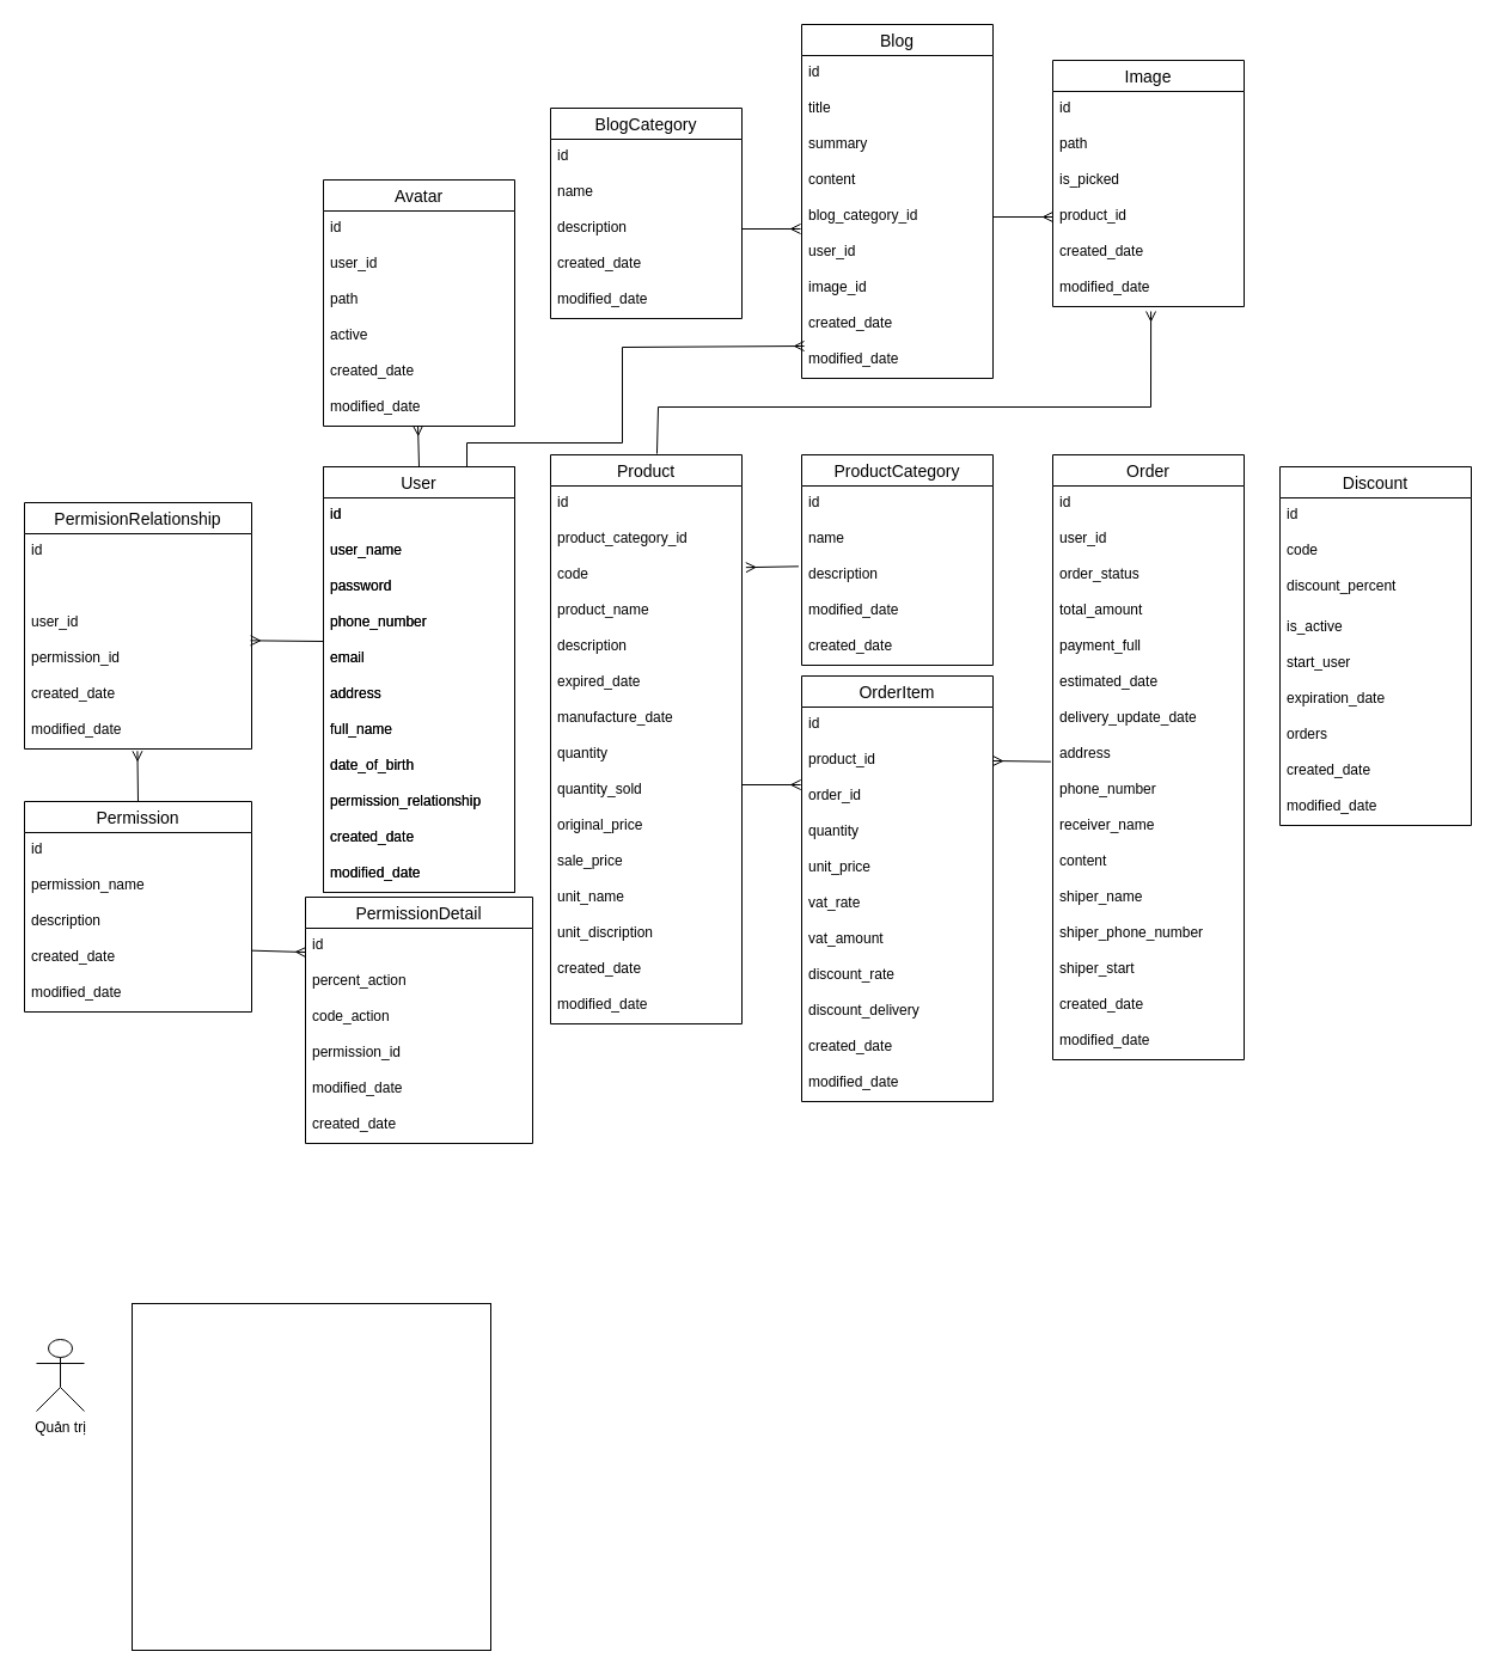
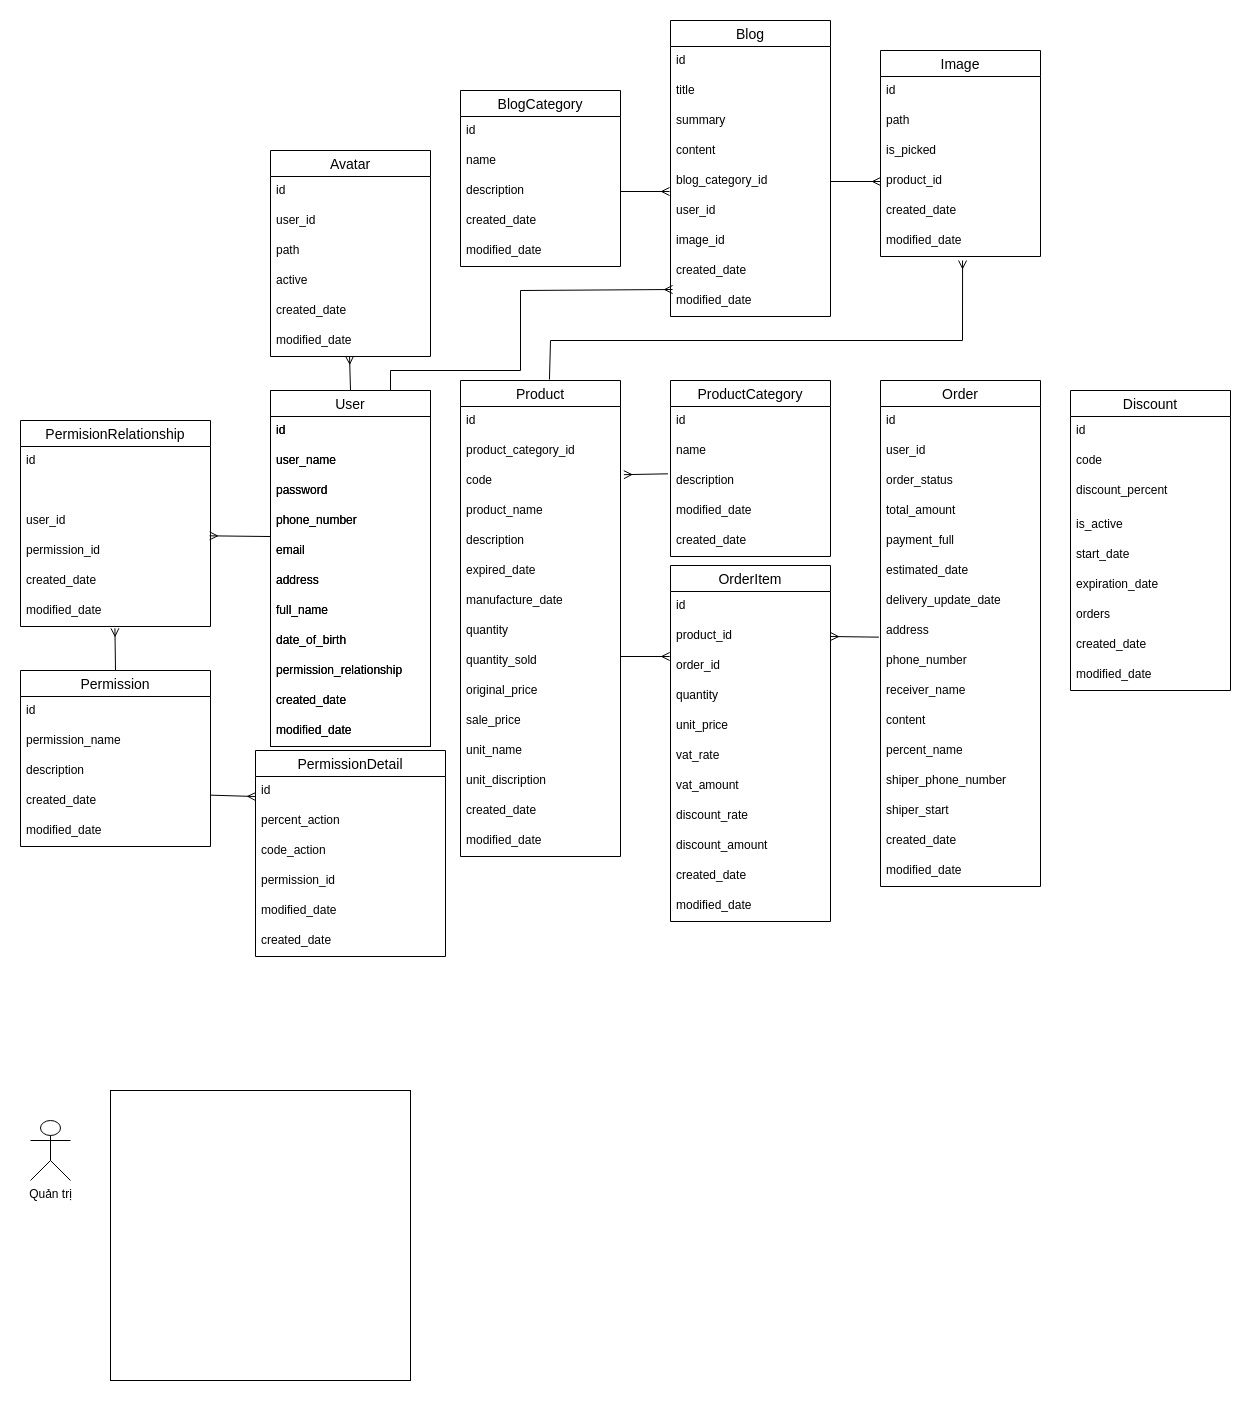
- <mxCell id="35" value="start_user" style="text;strokeColor=none;fillColor=none;spacingLeft=4;spacingRight=4;overflow=hidden;rotatable=0;points=[[0,0.5],[1,0.5]];portConstraint=eastwest;fontSize=12;" parent="30" vertex="1"><mxGeometry y="150" width="160" height="30" as="geometry" /></mxCell>
+ <mxCell id="35" value="start_date" style="text;strokeColor=none;fillColor=none;spacingLeft=4;spacingRight=4;overflow=hidden;rotatable=0;points=[[0,0.5],[1,0.5]];portConstraint=eastwest;fontSize=12;" parent="30" vertex="1"><mxGeometry y="150" width="160" height="30" as="geometry" /></mxCell>
- <mxCell id="88" value="shiper_name" style="text;strokeColor=none;fillColor=none;spacingLeft=4;spacingRight=4;overflow=hidden;rotatable=0;points=[[0,0.5],[1,0.5]];portConstraint=eastwest;fontSize=12;" parent="76" vertex="1"><mxGeometry y="356" width="160" height="30" as="geometry" /></mxCell>
+ <mxCell id="88" value="percent_name" style="text;strokeColor=none;fillColor=none;spacingLeft=4;spacingRight=4;overflow=hidden;rotatable=0;points=[[0,0.5],[1,0.5]];portConstraint=eastwest;fontSize=12;" parent="76" vertex="1"><mxGeometry y="356" width="160" height="30" as="geometry" /></mxCell>
- <mxCell id="102" value="discount_delivery" style="text;strokeColor=none;fillColor=none;spacingLeft=4;spacingRight=4;overflow=hidden;rotatable=0;points=[[0,0.5],[1,0.5]];portConstraint=eastwest;fontSize=12;" vertex="1" parent="93"><mxGeometry y="266" width="160" height="30" as="geometry" /></mxCell>
+ <mxCell id="102" value="discount_amount" style="text;strokeColor=none;fillColor=none;spacingLeft=4;spacingRight=4;overflow=hidden;rotatable=0;points=[[0,0.5],[1,0.5]];portConstraint=eastwest;fontSize=12;" vertex="1" parent="93"><mxGeometry y="266" width="160" height="30" as="geometry" /></mxCell>
